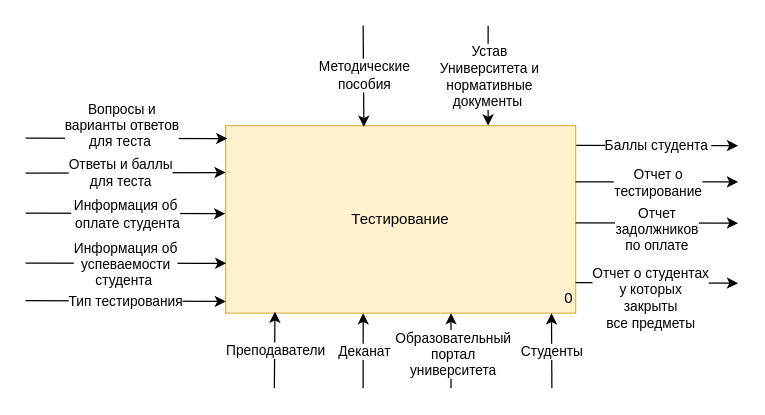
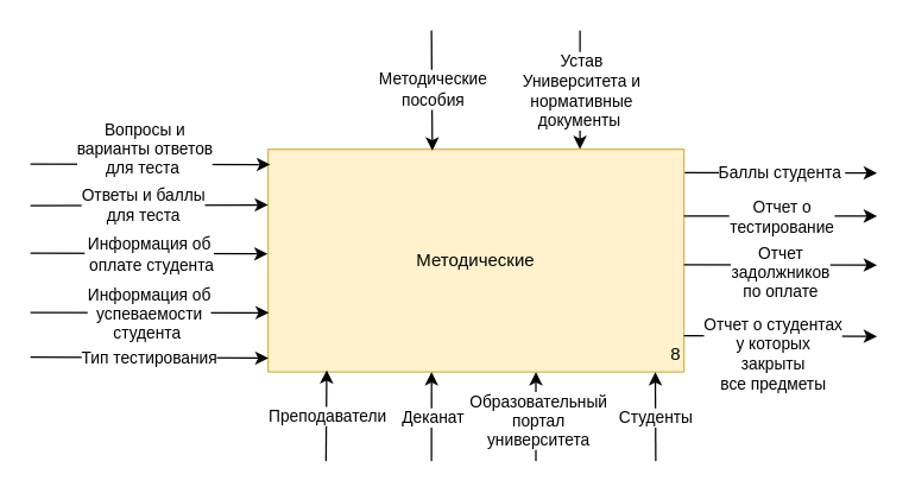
- <mxCell id="3" value="Тестирование" style="rounded=0;whiteSpace=wrap;html=1;fillColor=#fff2cc;strokeColor=#d6b656;" parent="2" vertex="1"><mxGeometry width="280" height="150" as="geometry" /></mxCell>
+ <mxCell id="3" value="Методические" style="rounded=0;whiteSpace=wrap;html=1;fillColor=#fff2cc;strokeColor=#d6b656;" parent="2" vertex="1"><mxGeometry width="280" height="150" as="geometry" /></mxCell>
- <mxCell id="4" value="0" style="text;html=1;strokeColor=none;fillColor=none;align=right;verticalAlign=middle;whiteSpace=wrap;rounded=0;" parent="2" vertex="1"><mxGeometry x="241.379" y="125.0" width="38.621" height="25" as="geometry" /></mxCell>
+ <mxCell id="4" value="8" style="text;html=1;strokeColor=none;fillColor=none;align=right;verticalAlign=middle;whiteSpace=wrap;rounded=0;" parent="2" vertex="1"><mxGeometry x="241.379" y="125.0" width="38.621" height="25" as="geometry" /></mxCell>
